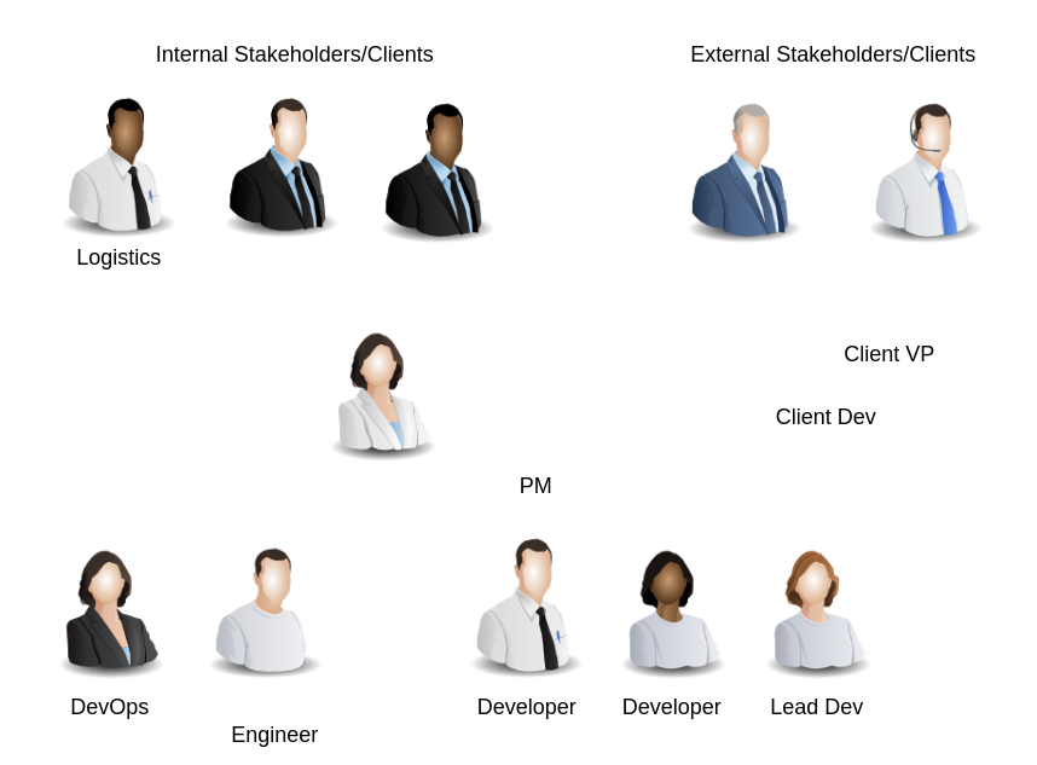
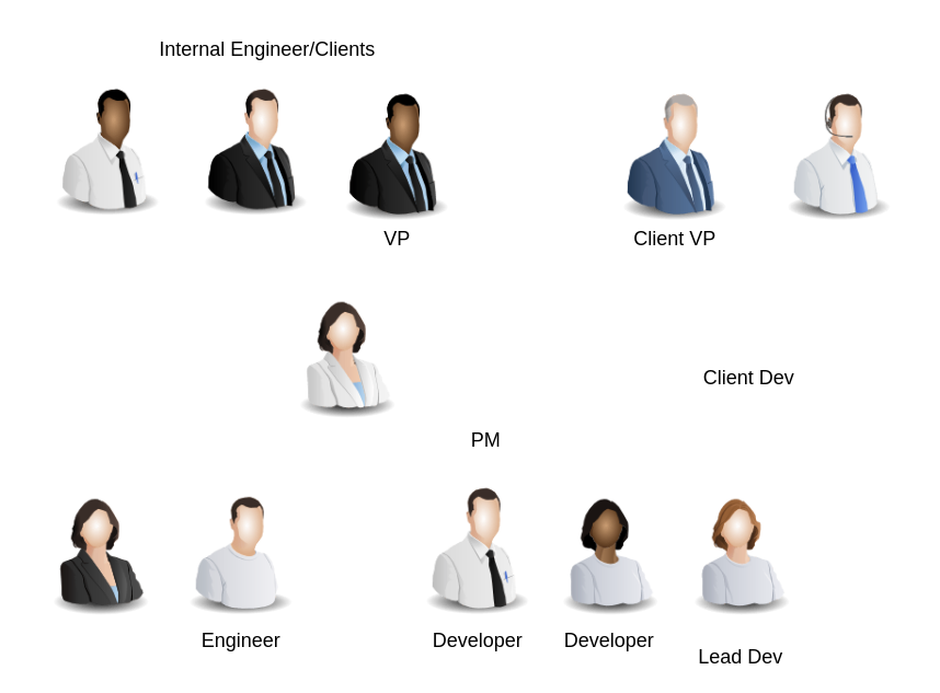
- <mxCell id="23" value="Internal Stakeholders/Clients" style="text;html=1;align=center;verticalAlign=middle;resizable=0;points=[];autosize=1;" vertex="1" parent="1"><mxGeometry x="77" y="20" width="170" height="20" as="geometry" /></mxCell>
+ <mxCell id="23" value="Internal Engineer/Clients" style="text;html=1;align=center;verticalAlign=middle;resizable=0;points=[];autosize=1;" vertex="1" parent="1"><mxGeometry x="77" y="20" width="170" height="20" as="geometry" /></mxCell>
- <mxCell id="24" value="External Stakeholders/Clients" style="text;html=1;align=center;verticalAlign=middle;resizable=0;points=[];autosize=1;" vertex="1" parent="1"><mxGeometry x="374" y="20" width="170" height="20" as="geometry" /></mxCell>
- <mxCell id="21" value="Logistics" style="text;html=1;align=center;verticalAlign=middle;resizable=0;points=[];autosize=1;" vertex="1" parent="1"><mxGeometry x="35" y="132" width="60" height="20" as="geometry" /></mxCell>
+ <mxCell id="14" value="VP" style="text;html=1;align=center;verticalAlign=middle;resizable=0;points=[];autosize=1;" vertex="1" parent="1"><mxGeometry x="226" y="135" width="30" height="20" as="geometry" /></mxCell>
- <mxCell id="16" value="Client VP" style="text;html=1;align=center;verticalAlign=middle;resizable=0;points=[];autosize=1;" vertex="1" parent="1"><mxGeometry x="455" y="185" width="70" height="20" as="geometry" /></mxCell>
+ <mxCell id="16" value="Client VP" style="text;html=1;align=center;verticalAlign=middle;resizable=0;points=[];autosize=1;" vertex="1" parent="1"><mxGeometry x="375" y="135" width="70" height="20" as="geometry" /></mxCell>
- <mxCell id="17" value="DevOps" style="text;html=1;align=center;verticalAlign=middle;resizable=0;points=[];autosize=1;" vertex="1" parent="1"><mxGeometry x="30" y="380" width="60" height="20" as="geometry" /></mxCell>
- <mxCell id="11" value="Lead Dev" style="text;html=1;align=center;verticalAlign=middle;resizable=0;points=[];autosize=1;" vertex="1" parent="1"><mxGeometry x="415" y="380" width="70" height="20" as="geometry" /></mxCell>
+ <mxCell id="11" value="Lead Dev" style="text;html=1;align=center;verticalAlign=middle;resizable=0;points=[];autosize=1;" vertex="1" parent="1"><mxGeometry x="415" y="390" width="70" height="20" as="geometry" /></mxCell>
- <mxCell id="12" value="Engineer" style="text;html=1;align=center;verticalAlign=middle;resizable=0;points=[];autosize=1;" vertex="1" parent="1"><mxGeometry x="121" y="395" width="60" height="20" as="geometry" /></mxCell>
+ <mxCell id="12" value="Engineer" style="text;html=1;align=center;verticalAlign=middle;resizable=0;points=[];autosize=1;" vertex="1" parent="1"><mxGeometry x="116" y="380" width="60" height="20" as="geometry" /></mxCell>
